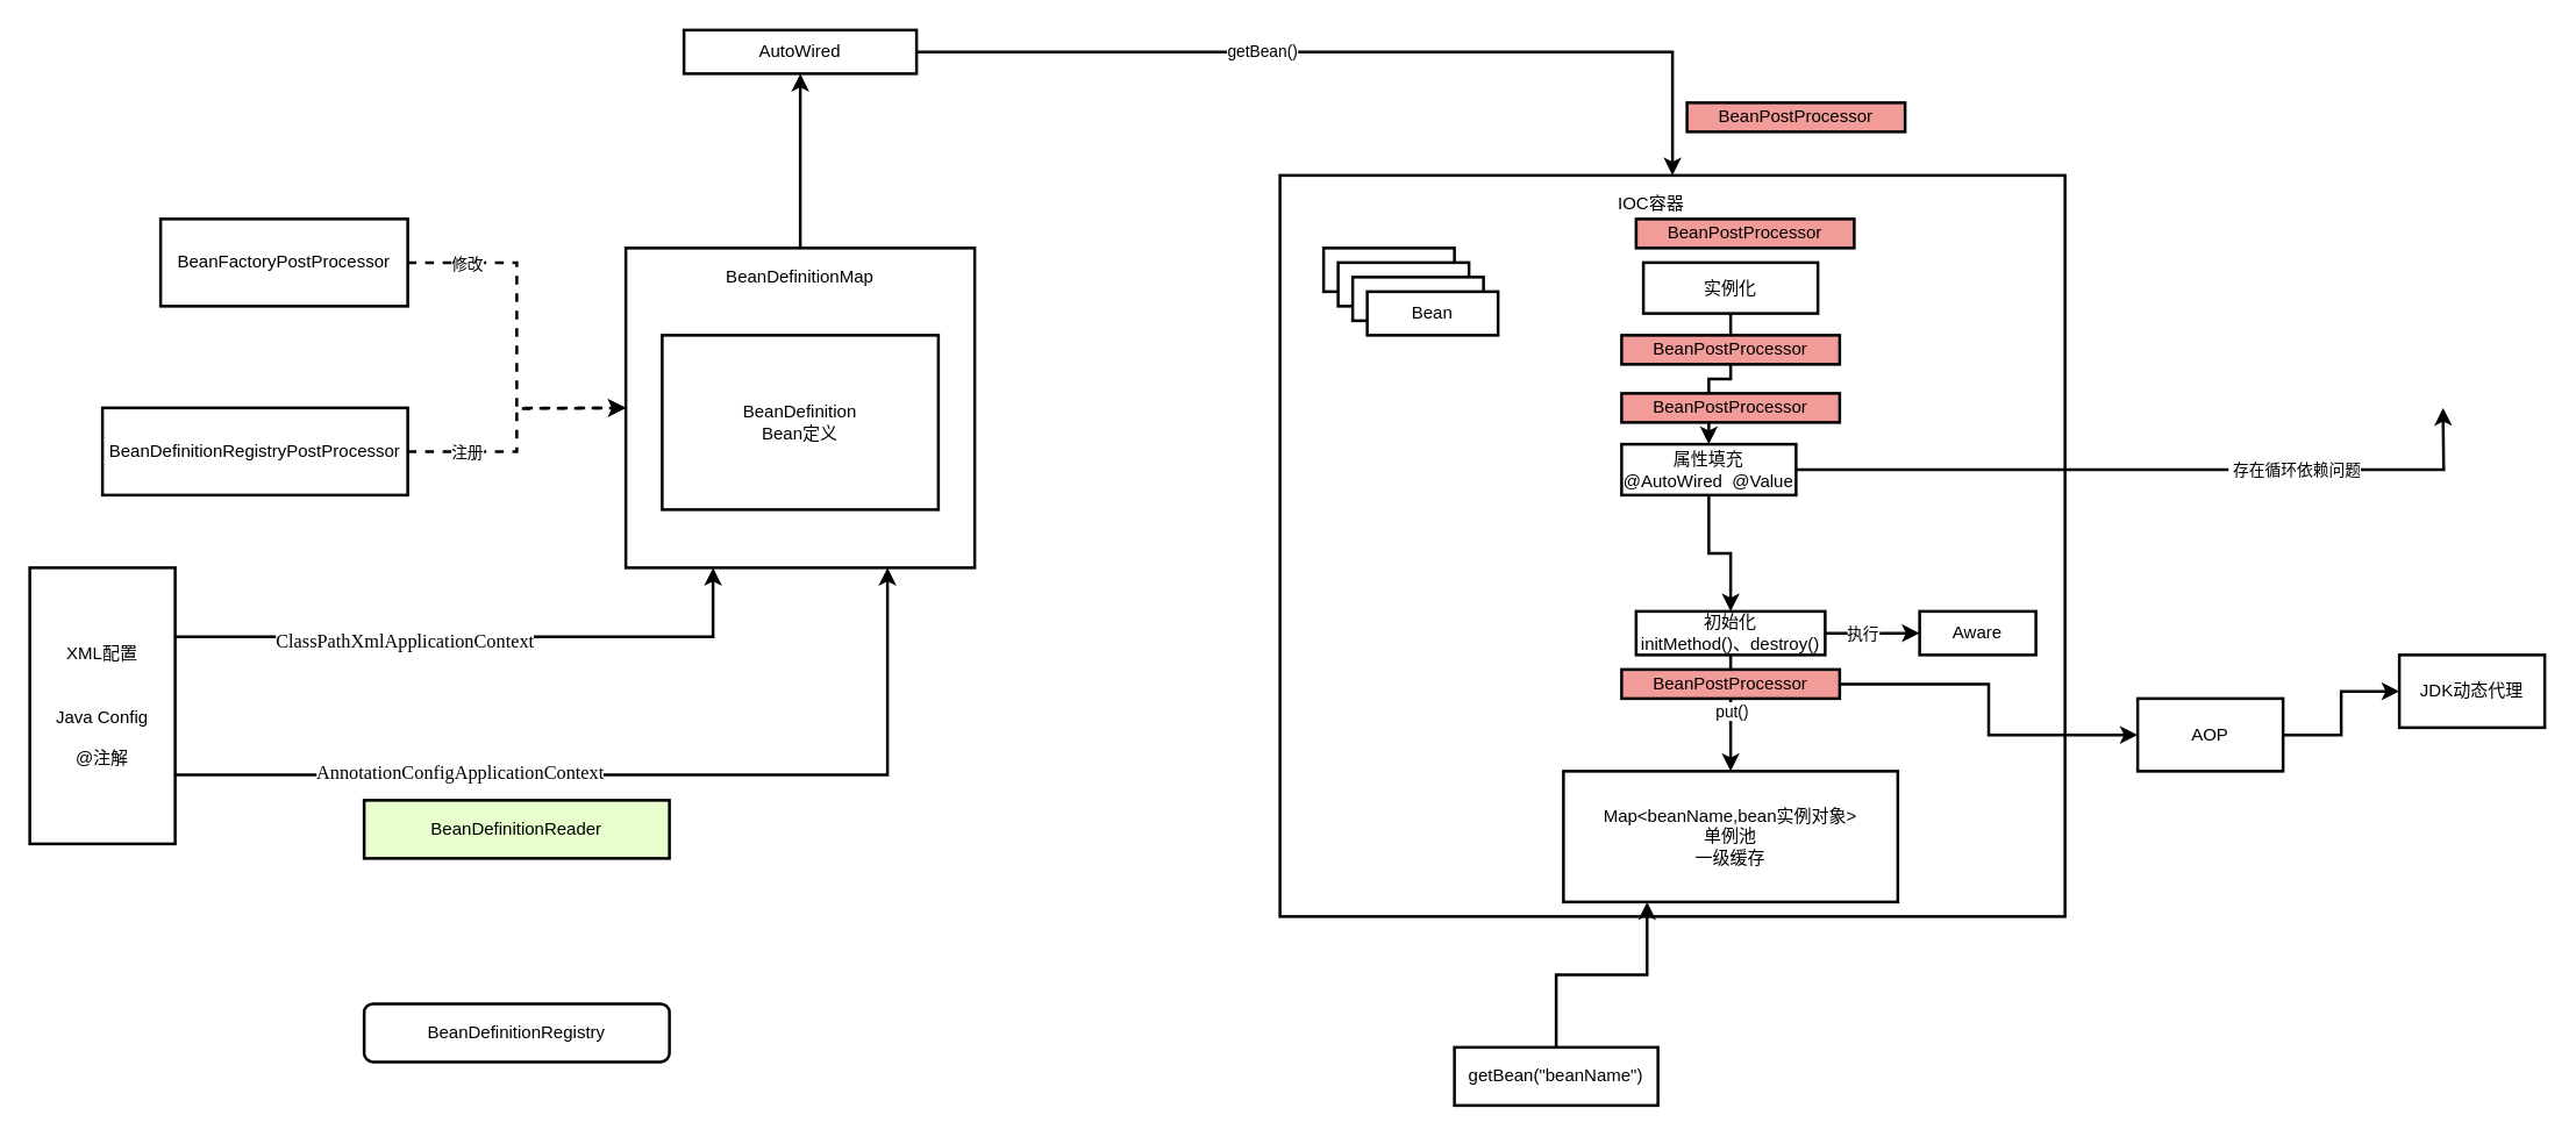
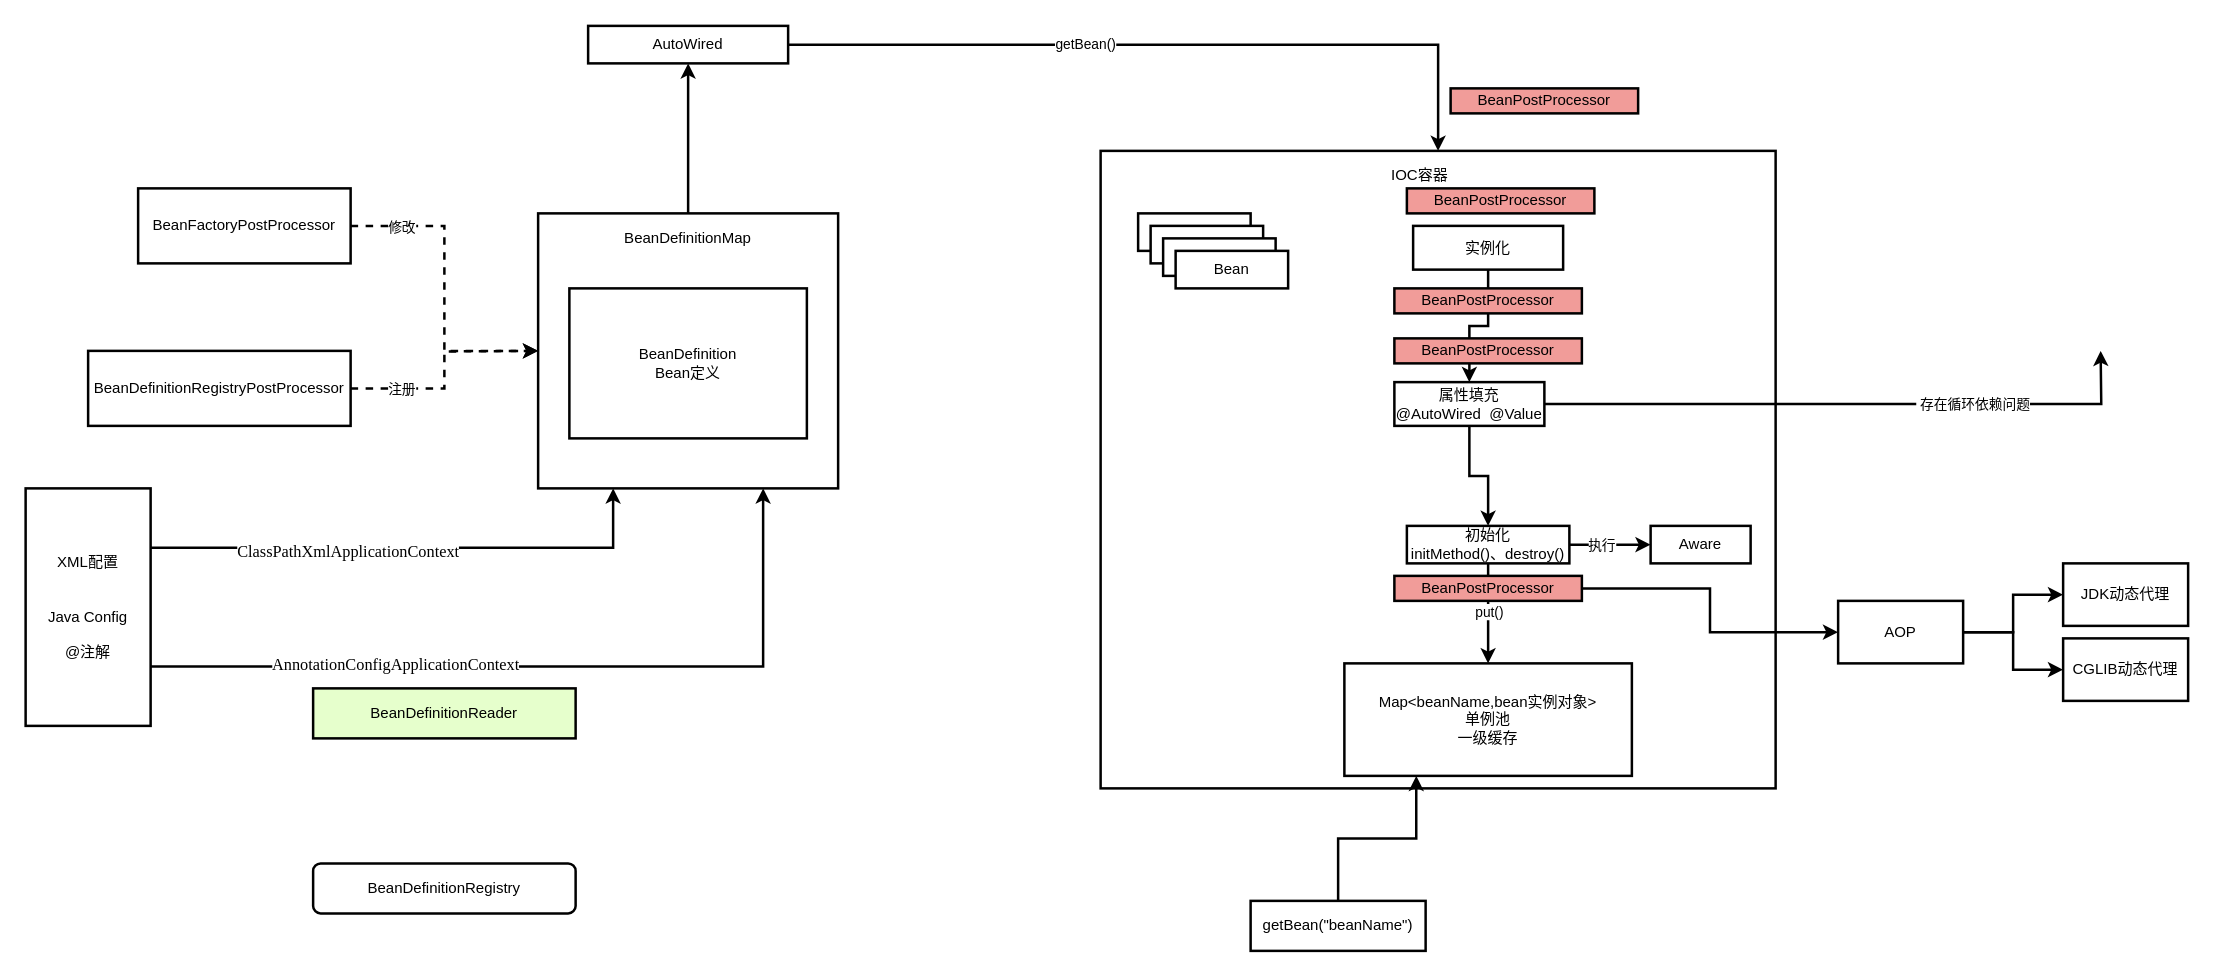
+ <mxCell id="53" value="" style="edgeStyle=orthogonalEdgeStyle;rounded=0;orthogonalLoop=1;jettySize=auto;html=1;strokeWidth=2;entryX=0;entryY=0.5;entryDx=0;entryDy=0;exitX=1;exitY=0.5;exitDx=0;exitDy=0;" edge="1" parent="1" source="50" target="52"><mxGeometry relative="1" as="geometry"><mxPoint x="1580" y="515" as="sourcePoint" /><mxPoint x="1660" y="485" as="targetPoint" /></mxGeometry></mxCell>
+ <mxCell id="52" value="CGLIB动态代理" style="rounded=0;whiteSpace=wrap;html=1;strokeWidth=2;fillColor=#FFFFFF;" vertex="1" parent="1"><mxGeometry x="1650" y="510" width="100" height="50" as="geometry" /></mxCell>
